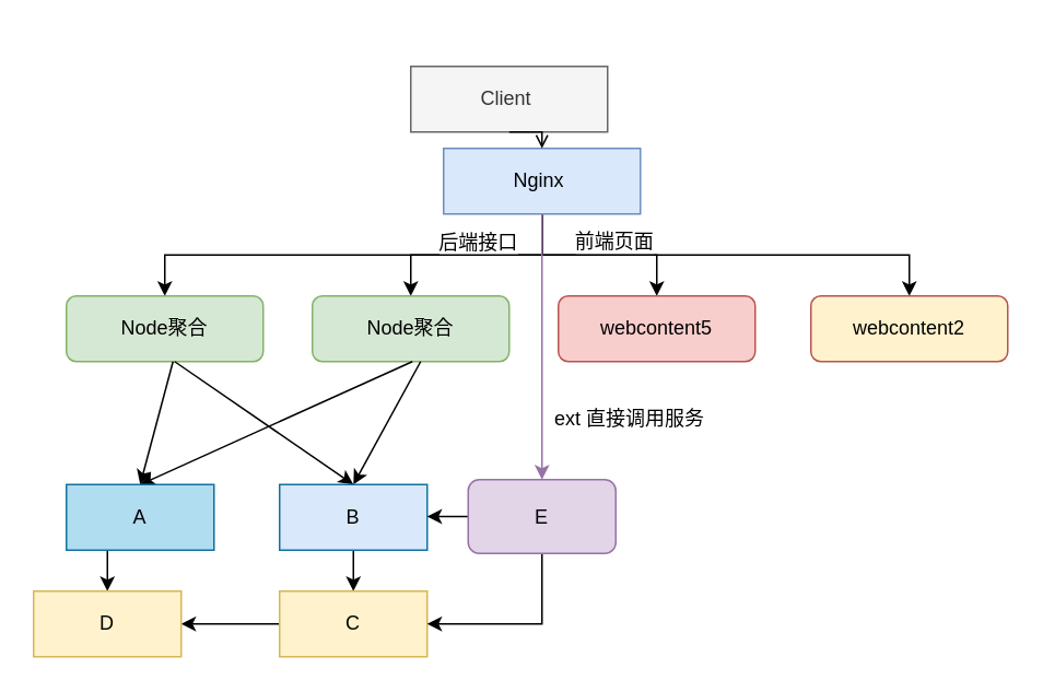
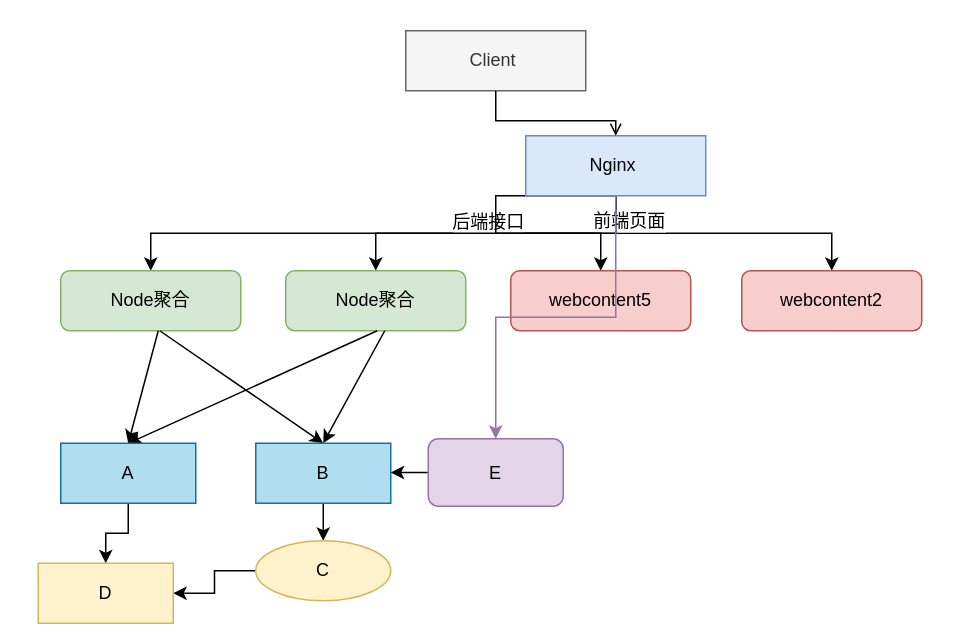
- <mxCell id="3" value="Client&amp;nbsp;" style="rounded=0;whiteSpace=wrap;html=1;fillColor=#f5f5f5;strokeColor=#666666;fontColor=#333333;" parent="2" vertex="1"><mxGeometry x="210" y="20" width="120" height="40" as="geometry" /></mxCell>
+ <mxCell id="3" value="Client&amp;nbsp;" style="rounded=0;whiteSpace=wrap;html=1;fillColor=#f5f5f5;strokeColor=#666666;fontColor=#333333;" parent="2" vertex="1"><mxGeometry x="230" width="120" height="40" as="geometry" /></mxCell>
- <mxCell id="10" value="Nginx&amp;nbsp;" style="rounded=0;whiteSpace=wrap;html=1;fillColor=#dae8fc;strokeColor=#6c8ebf;" parent="2" vertex="1"><mxGeometry x="230" y="70" width="120" height="40" as="geometry" /></mxCell>
+ <mxCell id="10" value="Nginx&amp;nbsp;" style="rounded=0;whiteSpace=wrap;html=1;fillColor=#dae8fc;strokeColor=#6c8ebf;" parent="2" vertex="1"><mxGeometry x="310" y="70" width="120" height="40" as="geometry" /></mxCell>
- <mxCell id="15" value="webcontent2" style="rounded=1;whiteSpace=wrap;html=1;fillColor=#fff2cc;strokeColor=#b85450;" parent="2" vertex="1"><mxGeometry x="454" y="160" width="120" height="40" as="geometry" /></mxCell>
+ <mxCell id="15" value="webcontent2" style="rounded=1;whiteSpace=wrap;html=1;fillColor=#f8cecc;strokeColor=#b85450;" parent="2" vertex="1"><mxGeometry x="454" y="160" width="120" height="40" as="geometry" /></mxCell>
- <mxCell id="28" value="ext 直接调用服务" style="text;html=1;resizable=0;points=[];autosize=1;align=left;verticalAlign=top;spacingTop=-4;" parent="1" vertex="1"><mxGeometry x="336" y="245" width="110" height="20" as="geometry" /></mxCell>
- <mxCell id="23" value="B" style="rounded=0;whiteSpace=wrap;html=1;fillColor=#dae8fc;strokeColor=#10739e;" parent="1" vertex="1"><mxGeometry x="170" y="295" width="90" height="40" as="geometry" /></mxCell>
+ <mxCell id="23" value="B" style="rounded=0;whiteSpace=wrap;html=1;fillColor=#b1ddf0;strokeColor=#10739e;" parent="1" vertex="1"><mxGeometry x="170" y="295" width="90" height="40" as="geometry" /></mxCell>
- <mxCell id="26" value="D" style="rounded=0;whiteSpace=wrap;html=1;fillColor=#fff2cc;strokeColor=#d6b656;" parent="1" vertex="1"><mxGeometry x="20" y="360" width="90" height="40" as="geometry" /></mxCell>
+ <mxCell id="26" value="D" style="rounded=0;whiteSpace=wrap;html=1;fillColor=#fff2cc;strokeColor=#d6b656;" parent="1" vertex="1"><mxGeometry x="25" y="375" width="90" height="40" as="geometry" /></mxCell>
- <mxCell id="25" value="C" style="rounded=0;whiteSpace=wrap;html=1;fillColor=#fff2cc;strokeColor=#d6b656;" parent="1" vertex="1"><mxGeometry x="170" y="360" width="90" height="40" as="geometry" /></mxCell>
+ <mxCell id="25" value="C" style="ellipse;whiteSpace=wrap;html=1;fillColor=#fff2cc;strokeColor=#d6b656;" parent="1" vertex="1"><mxGeometry x="170" y="360" width="90" height="40" as="geometry" /></mxCell>
- <mxCell id="29" style="edgeStyle=orthogonalEdgeStyle;rounded=0;orthogonalLoop=1;jettySize=auto;html=1;exitX=0.5;exitY=1;exitDx=0;exitDy=0;entryX=1;entryY=0.5;entryDx=0;entryDy=0;" parent="1" source="31" target="25" edge="1"><mxGeometry relative="1" as="geometry" /></mxCell>
